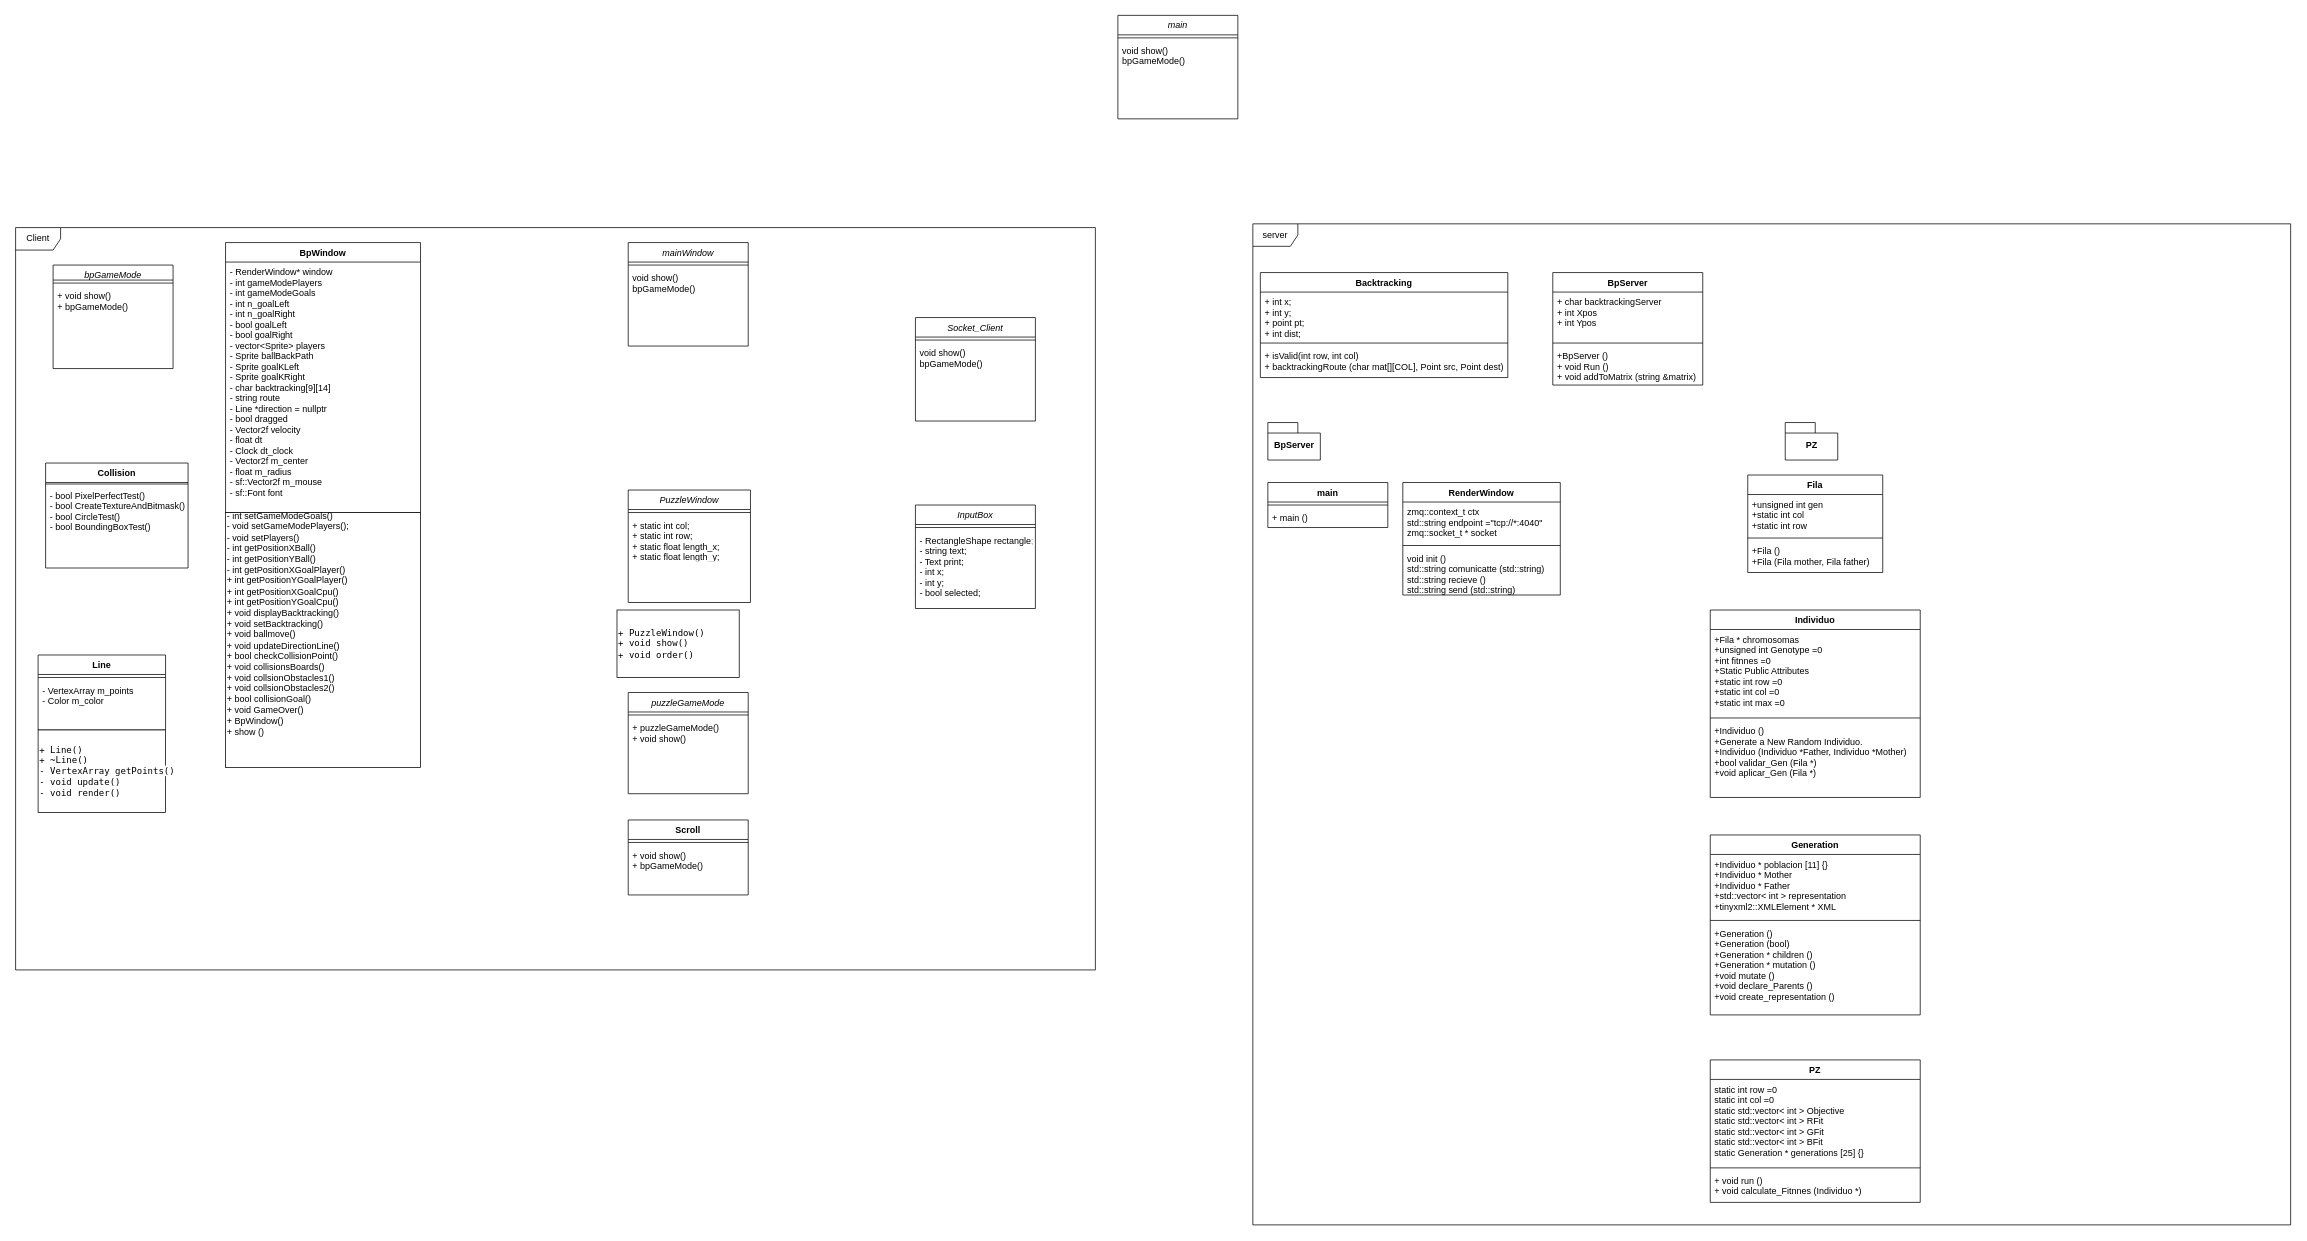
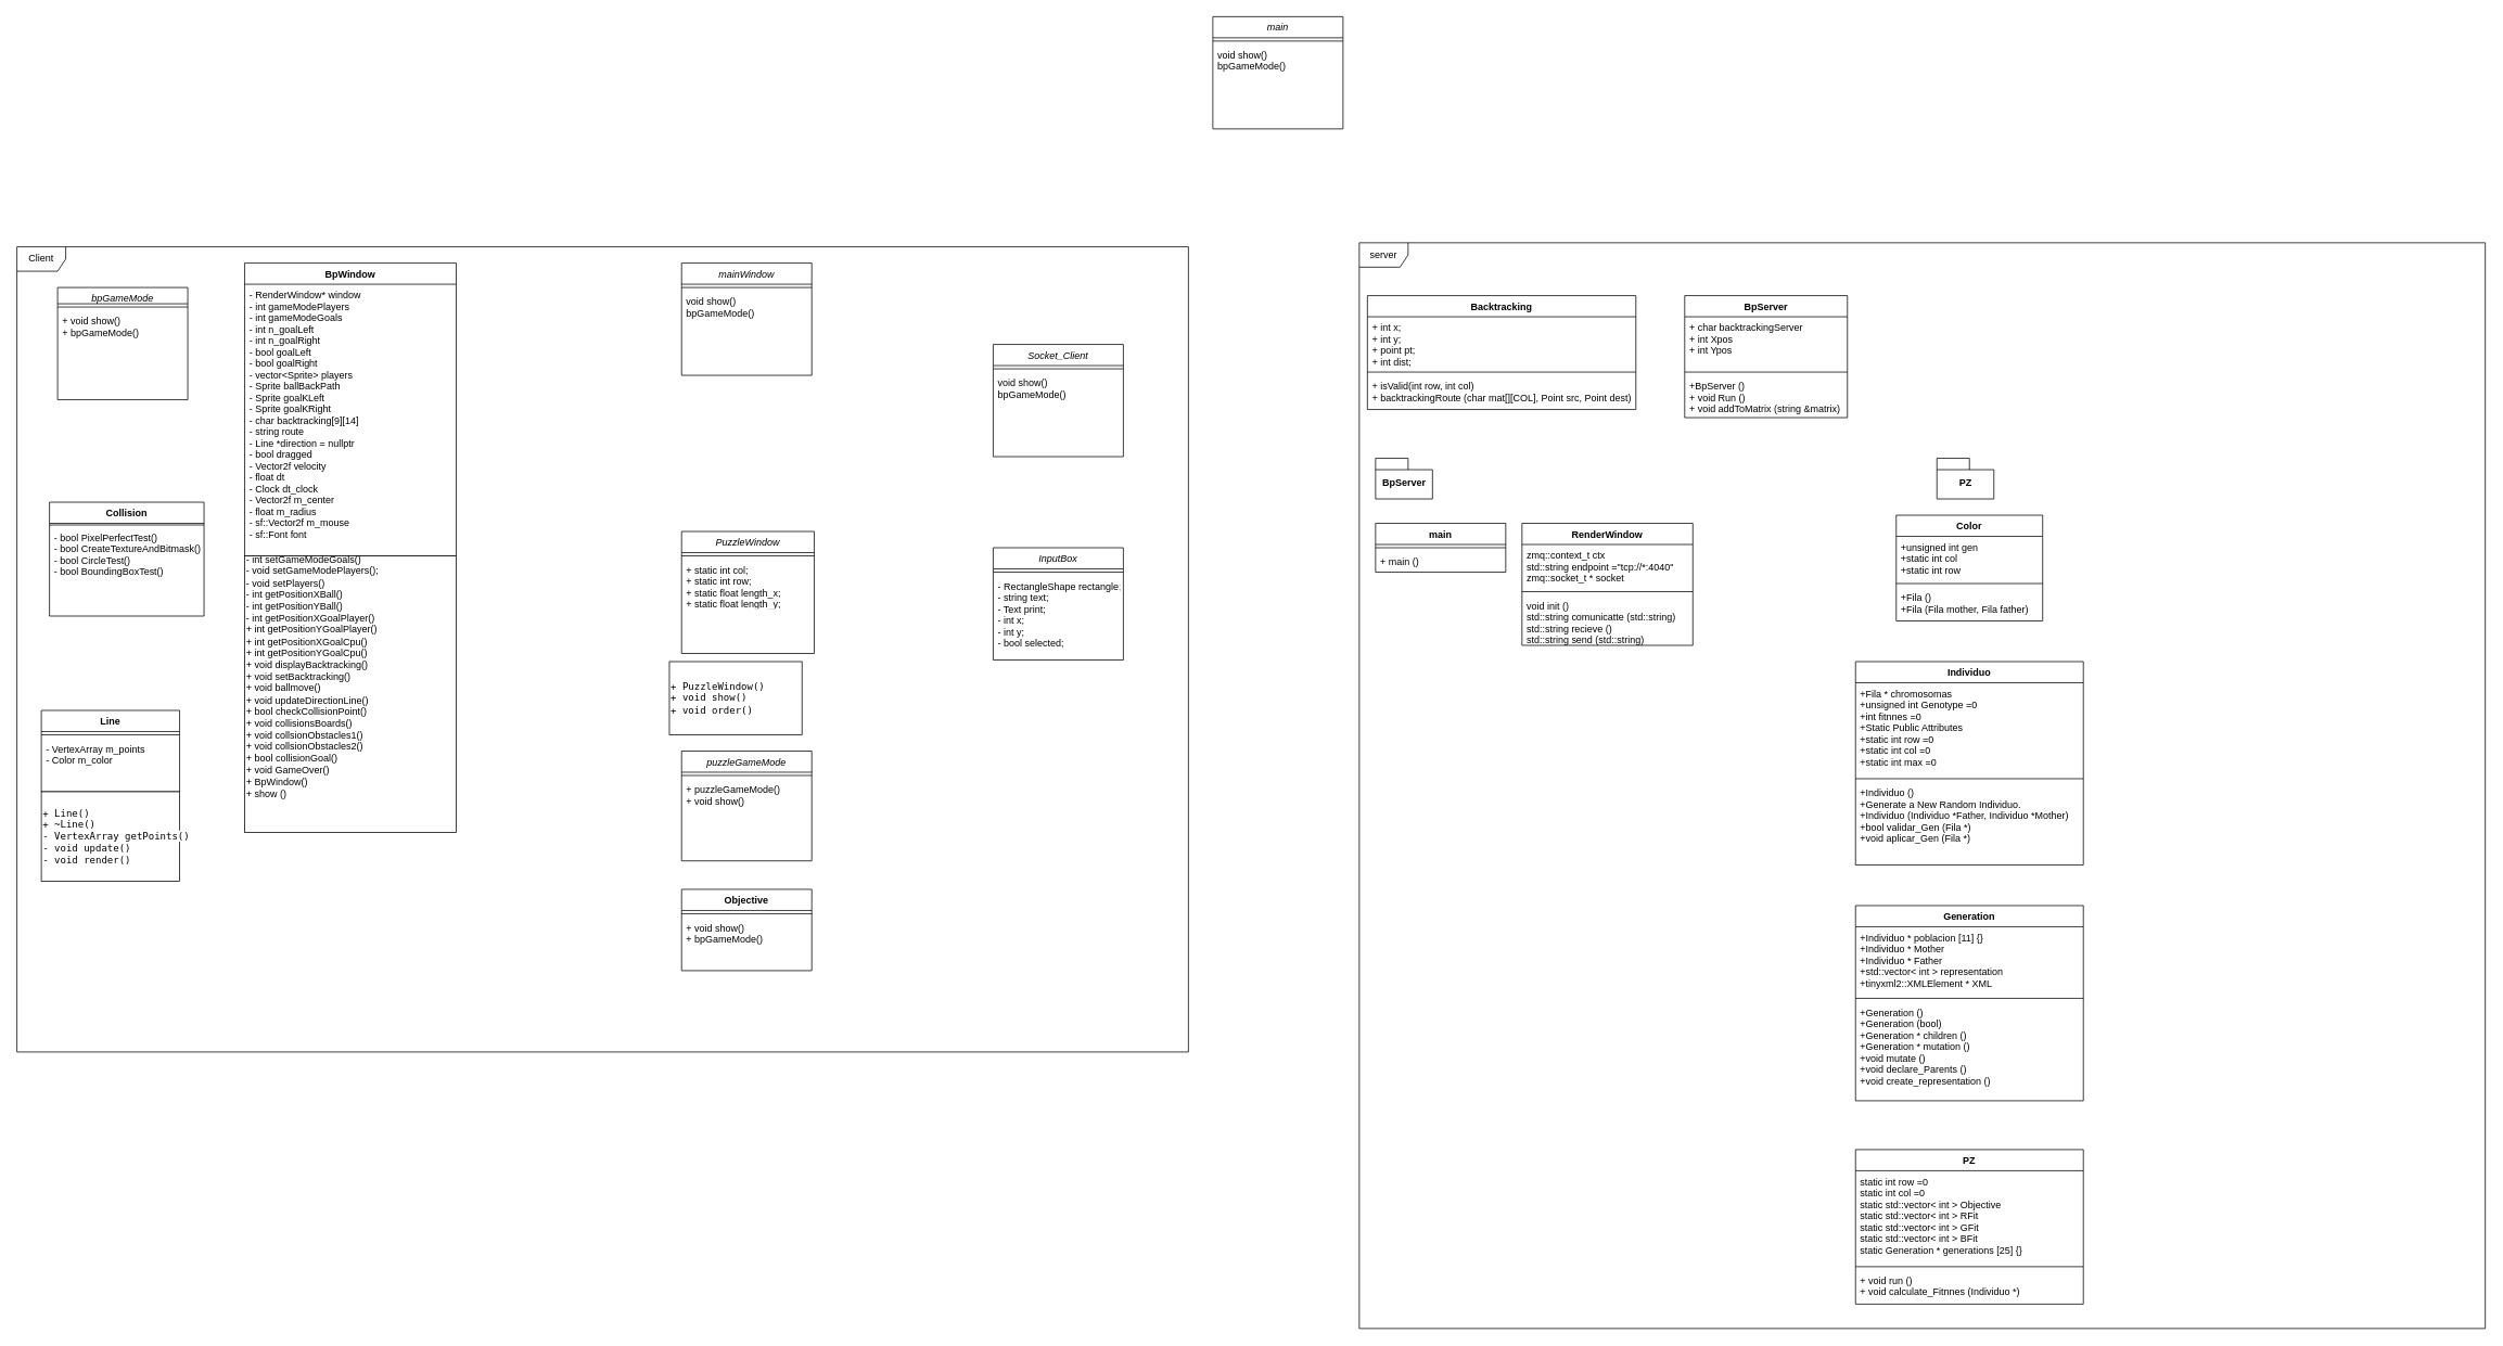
- <mxCell id="56" value="Fila" style="swimlane;fontStyle=1;align=center;verticalAlign=top;childLayout=stackLayout;horizontal=1;startSize=26;horizontalStack=0;resizeParent=1;resizeParentMax=0;resizeLast=0;collapsible=1;marginBottom=0;" vertex="1" parent="1"><mxGeometry x="2330" y="633" width="180" height="130" as="geometry" /></mxCell>
+ <mxCell id="56" value="Color" style="swimlane;fontStyle=1;align=center;verticalAlign=top;childLayout=stackLayout;horizontal=1;startSize=26;horizontalStack=0;resizeParent=1;resizeParentMax=0;resizeLast=0;collapsible=1;marginBottom=0;" vertex="1" parent="1"><mxGeometry x="2330" y="633" width="180" height="130" as="geometry" /></mxCell>
- <mxCell id="34" value="Scroll" style="swimlane;fontStyle=1;align=center;verticalAlign=top;childLayout=stackLayout;horizontal=1;startSize=26;horizontalStack=0;resizeParent=1;resizeParentMax=0;resizeLast=0;collapsible=1;marginBottom=0;" parent="1" vertex="1"><mxGeometry x="837" y="1093" width="160" height="100" as="geometry" /></mxCell>
+ <mxCell id="34" value="Objective" style="swimlane;fontStyle=1;align=center;verticalAlign=top;childLayout=stackLayout;horizontal=1;startSize=26;horizontalStack=0;resizeParent=1;resizeParentMax=0;resizeLast=0;collapsible=1;marginBottom=0;" parent="1" vertex="1"><mxGeometry x="837" y="1093" width="160" height="100" as="geometry" /></mxCell>
